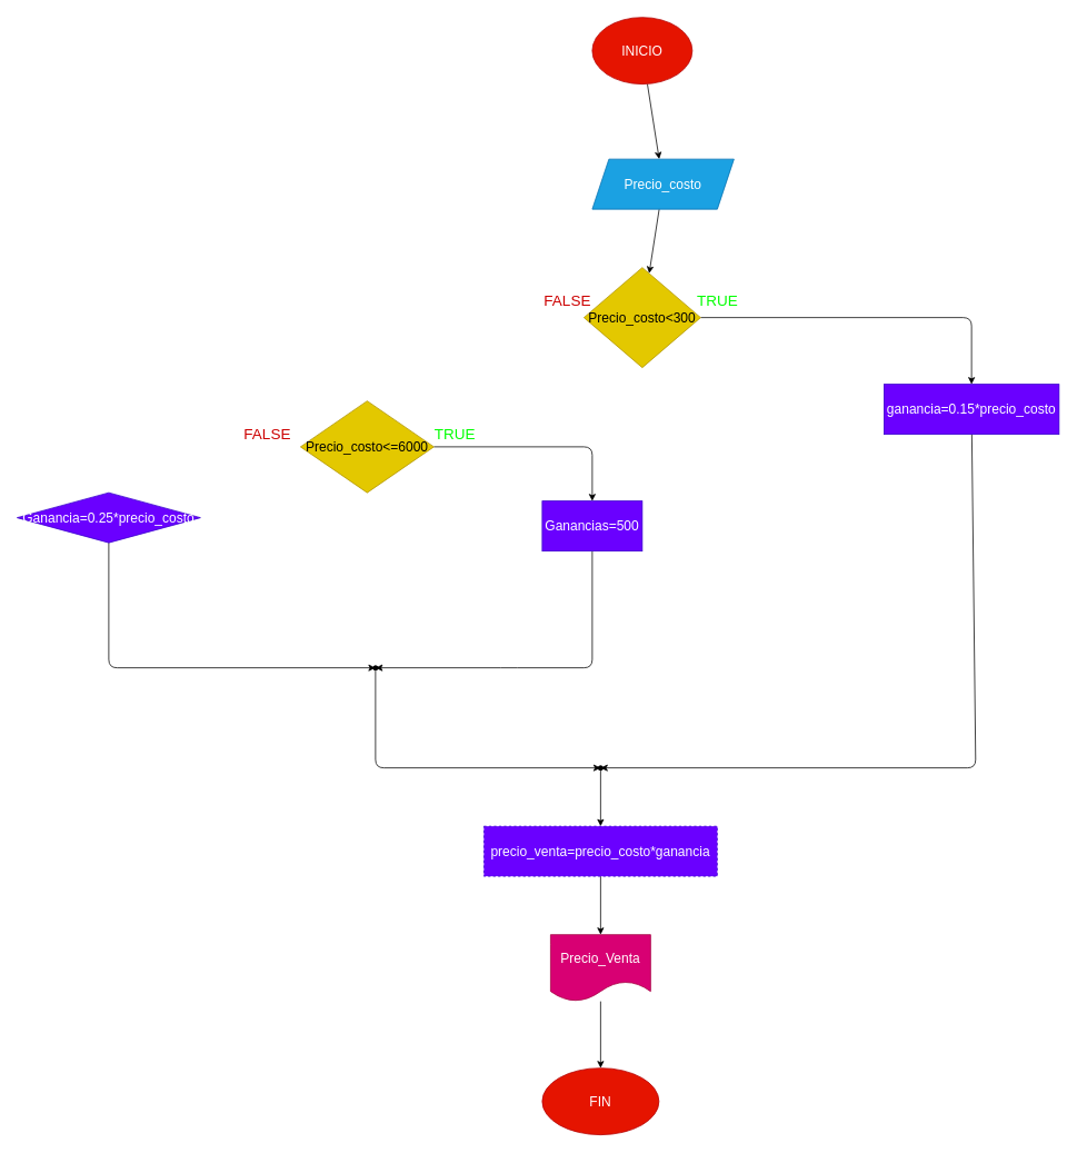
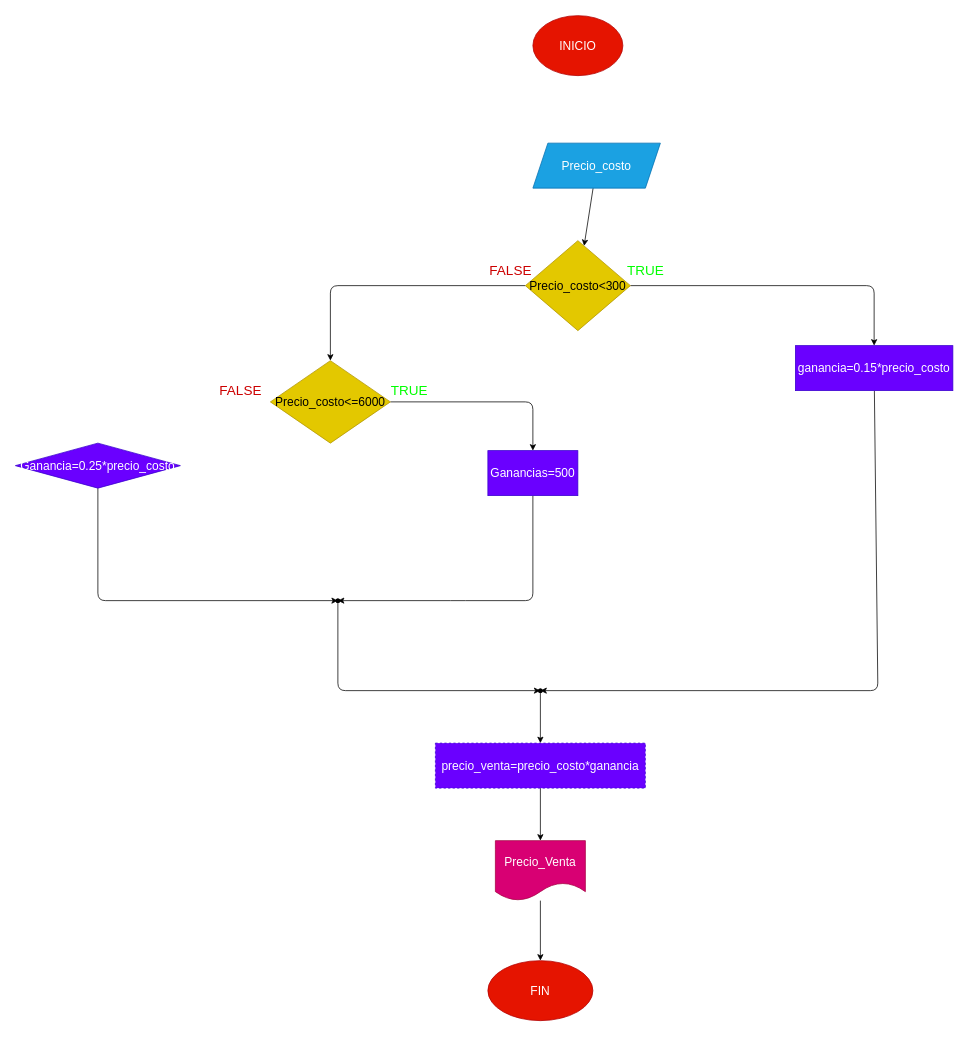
- <mxCell id="2" value="" style="edgeStyle=none;html=1;fontSize=18;" parent="1" source="3" target="5" edge="1"><mxGeometry relative="1" as="geometry" /></mxCell>
+ <mxCell id="6" value="" style="edgeStyle=none;html=1;fontSize=14;" parent="1" source="8" target="10" edge="1"><mxGeometry relative="1" as="geometry"><Array as="points"><mxPoint x="440" y="380" /></Array></mxGeometry></mxCell>
